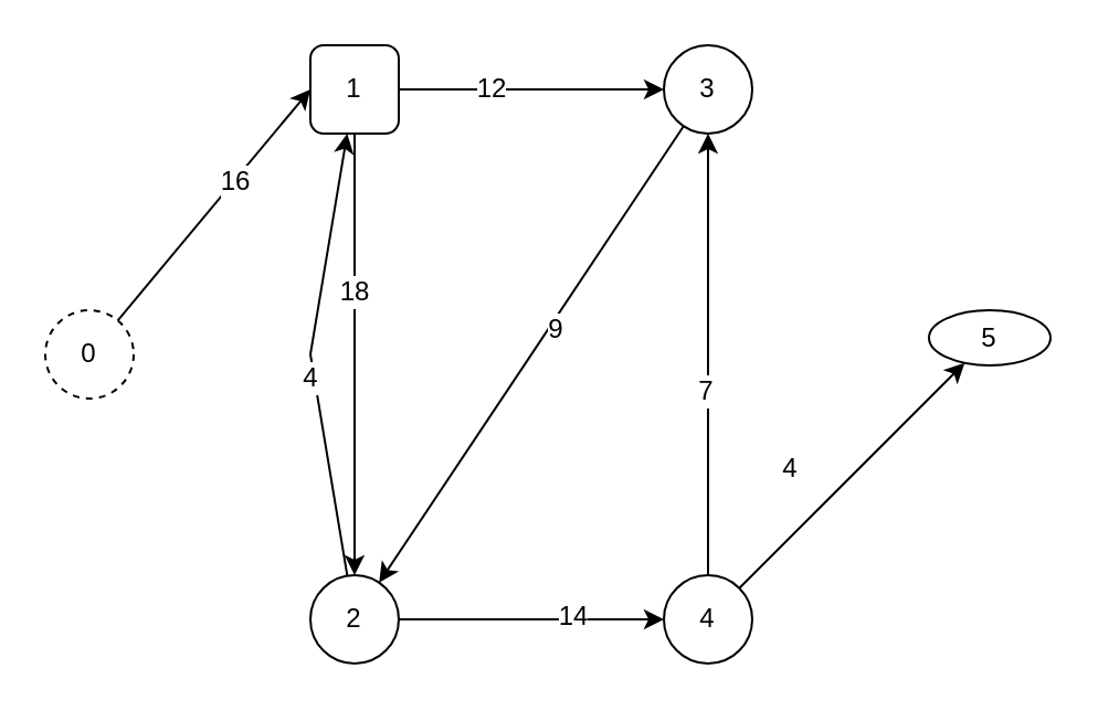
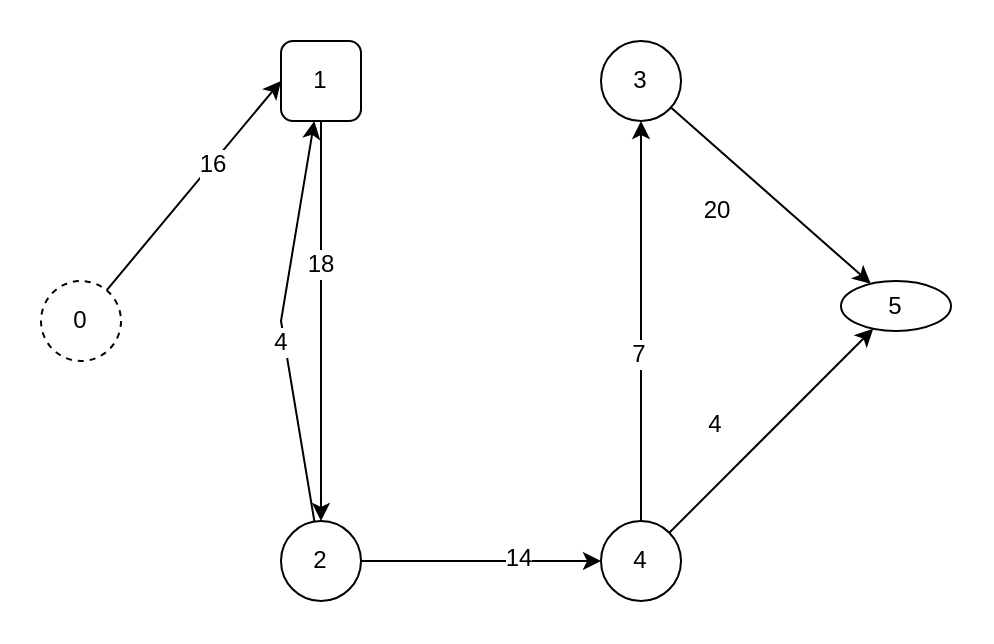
- <mxCell id="5" style="edgeStyle=orthogonalEdgeStyle;curved=1;rounded=0;orthogonalLoop=1;jettySize=auto;html=1;" edge="1" parent="1" source="9" target="19"><mxGeometry relative="1" as="geometry" /></mxCell>
- <mxCell id="6" value="12" style="text;html=1;resizable=0;points=[];align=center;verticalAlign=middle;labelBackgroundColor=#ffffff;" vertex="1" connectable="0" parent="5"><mxGeometry x="-0.317" y="1" relative="1" as="geometry"><mxPoint as="offset" /></mxGeometry></mxCell>
+ <mxCell id="15" style="rounded=0;orthogonalLoop=1;jettySize=auto;html=1;" edge="1" parent="1" source="19" target="25"><mxGeometry relative="1" as="geometry" /></mxCell>
+ <mxCell id="16" value="20" style="text;html=1;resizable=0;points=[];align=center;verticalAlign=middle;labelBackgroundColor=#ffffff;" vertex="1" connectable="0" parent="15"><mxGeometry x="-0.23" y="-24" relative="1" as="geometry"><mxPoint as="offset" /></mxGeometry></mxCell>
- <mxCell id="17" style="rounded=0;orthogonalLoop=1;jettySize=auto;html=1;" edge="1" parent="1" source="19" target="14"><mxGeometry relative="1" as="geometry" /></mxCell>
- <mxCell id="18" value="9" style="text;html=1;resizable=0;points=[];align=center;verticalAlign=middle;labelBackgroundColor=#ffffff;" vertex="1" connectable="0" parent="17"><mxGeometry x="-0.122" y="2" relative="1" as="geometry"><mxPoint as="offset" /></mxGeometry></mxCell>
